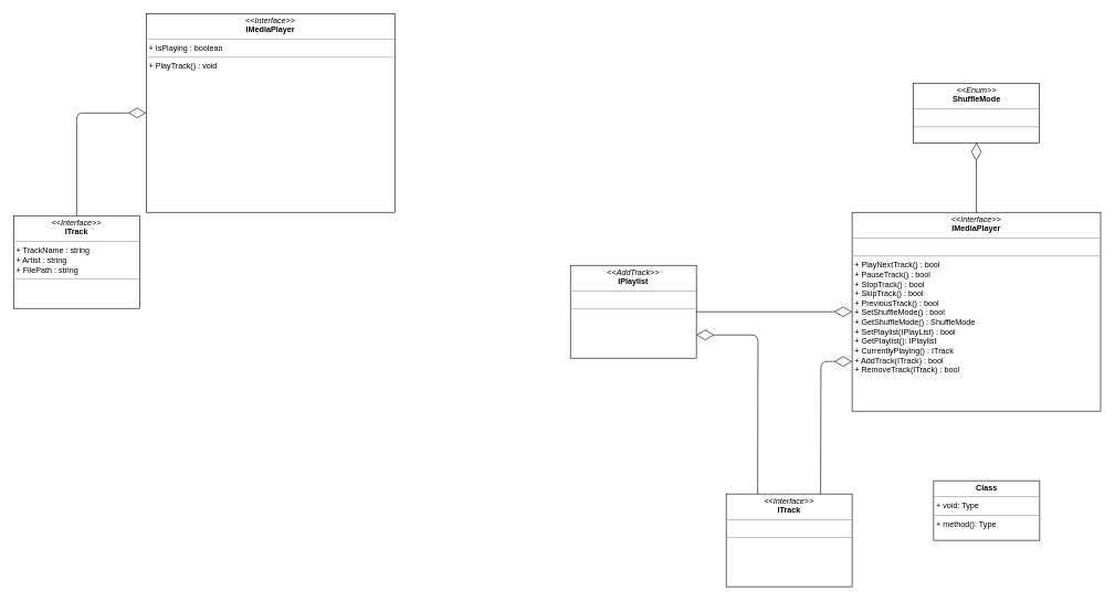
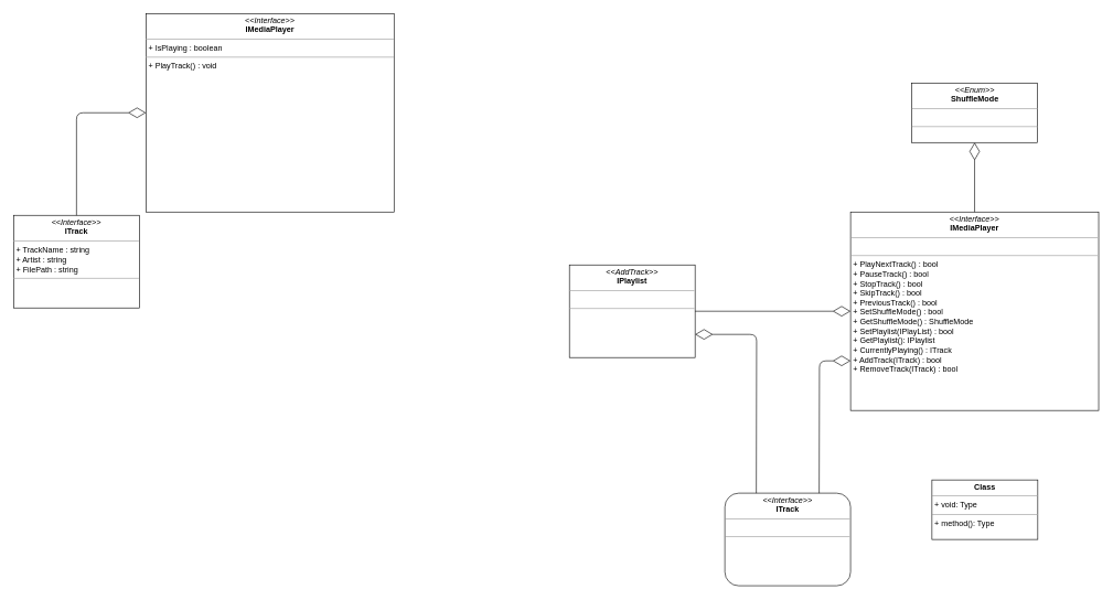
- <mxCell id="5" value="&lt;p style=&quot;margin: 0px ; margin-top: 4px ; text-align: center&quot;&gt;&lt;i&gt;&amp;lt;&amp;lt;Interface&amp;gt;&amp;gt;&lt;/i&gt;&lt;br&gt;&lt;b&gt;ITrack&lt;/b&gt;&lt;/p&gt;&lt;hr size=&quot;1&quot;&gt;&lt;p style=&quot;margin: 0px ; margin-left: 4px&quot;&gt;&lt;br&gt;&lt;/p&gt;&lt;hr size=&quot;1&quot;&gt;&lt;p style=&quot;margin: 0px ; margin-left: 4px&quot;&gt;&lt;br&gt;&lt;/p&gt;" style="verticalAlign=top;align=left;overflow=fill;fontSize=12;fontFamily=Helvetica;html=1;" parent="1" vertex="1"><mxGeometry x="1095" y="745" width="190" height="140" as="geometry" /></mxCell>
+ <mxCell id="5" value="&lt;p style=&quot;margin: 0px ; margin-top: 4px ; text-align: center&quot;&gt;&lt;i&gt;&amp;lt;&amp;lt;Interface&amp;gt;&amp;gt;&lt;/i&gt;&lt;br&gt;&lt;b&gt;ITrack&lt;/b&gt;&lt;/p&gt;&lt;hr size=&quot;1&quot;&gt;&lt;p style=&quot;margin: 0px ; margin-left: 4px&quot;&gt;&lt;br&gt;&lt;/p&gt;&lt;hr size=&quot;1&quot;&gt;&lt;p style=&quot;margin: 0px ; margin-left: 4px&quot;&gt;&lt;br&gt;&lt;/p&gt;" style="verticalAlign=top;align=left;overflow=fill;fontSize=12;fontFamily=Helvetica;html=1;rounded=1;" parent="1" vertex="1"><mxGeometry x="1095" y="745" width="190" height="140" as="geometry" /></mxCell>
